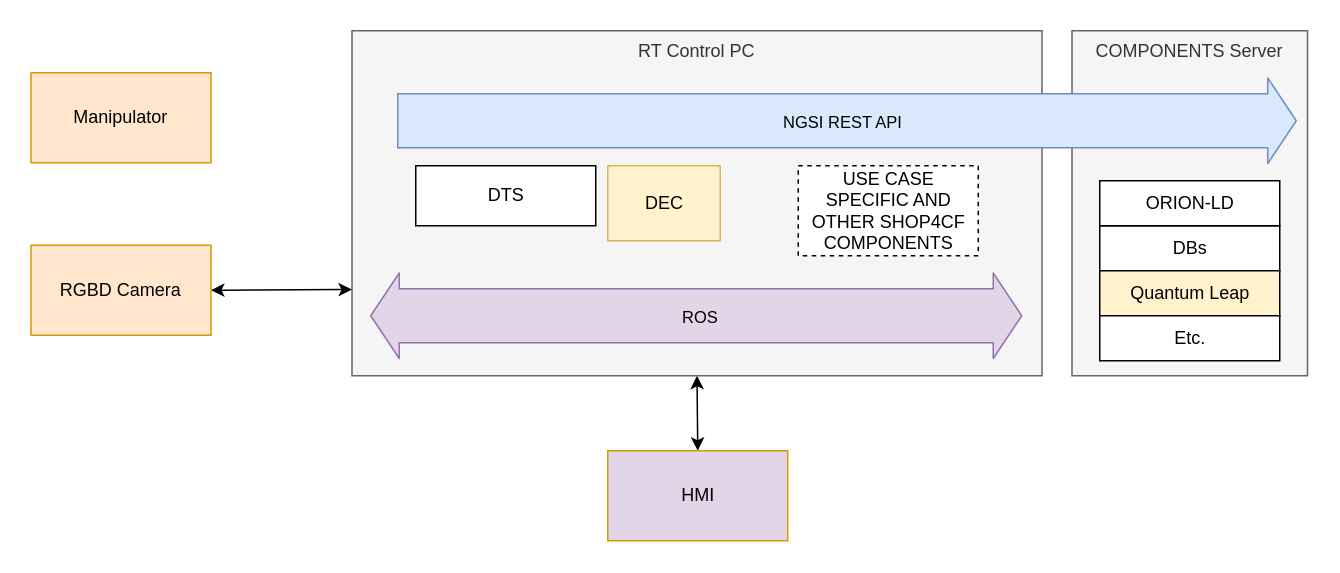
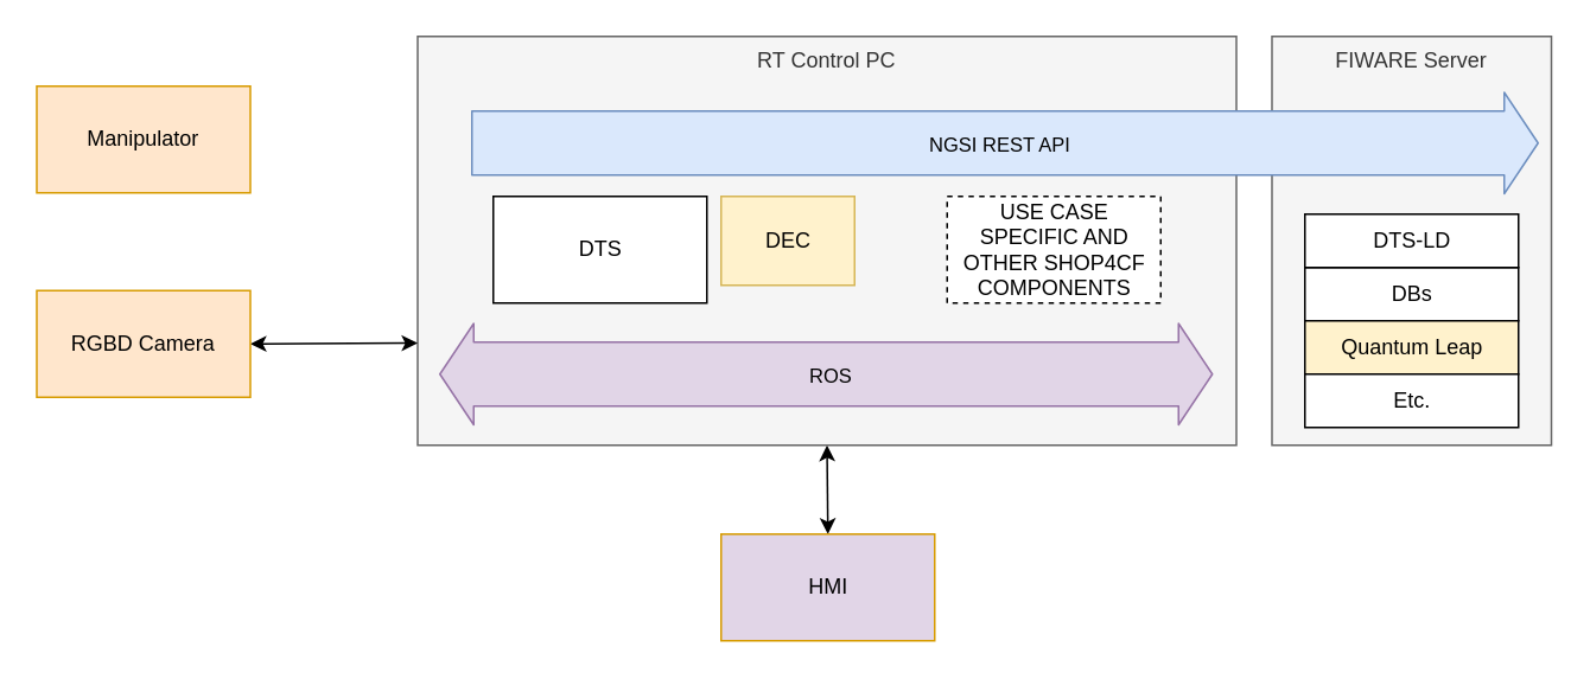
- <mxCell id="2" value="COMPONENTS Server" style="rounded=0;whiteSpace=wrap;html=1;verticalAlign=top;fillColor=#f5f5f5;fontColor=#333333;strokeColor=#666666;" parent="1" vertex="1"><mxGeometry x="714" y="20" width="157" height="230" as="geometry" /></mxCell>
+ <mxCell id="2" value="FIWARE Server" style="rounded=0;whiteSpace=wrap;html=1;verticalAlign=top;fillColor=#f5f5f5;fontColor=#333333;strokeColor=#666666;" parent="1" vertex="1"><mxGeometry x="714" y="20" width="157" height="230" as="geometry" /></mxCell>
- <mxCell id="6" value="DTS" style="whiteSpace=wrap;html=1;" parent="1" vertex="1"><mxGeometry x="276.5" y="110" width="120" height="40" as="geometry" /></mxCell>
+ <mxCell id="6" value="DTS" style="whiteSpace=wrap;html=1;" parent="1" vertex="1"><mxGeometry x="276.5" y="110" width="120" height="60" as="geometry" /></mxCell>
- <mxCell id="14" value="ORION-LD" style="whiteSpace=wrap;html=1;" parent="1" vertex="1"><mxGeometry x="732.5" y="120" width="120" height="30" as="geometry" /></mxCell>
+ <mxCell id="14" value="DTS-LD" style="whiteSpace=wrap;html=1;" parent="1" vertex="1"><mxGeometry x="732.5" y="120" width="120" height="30" as="geometry" /></mxCell>
